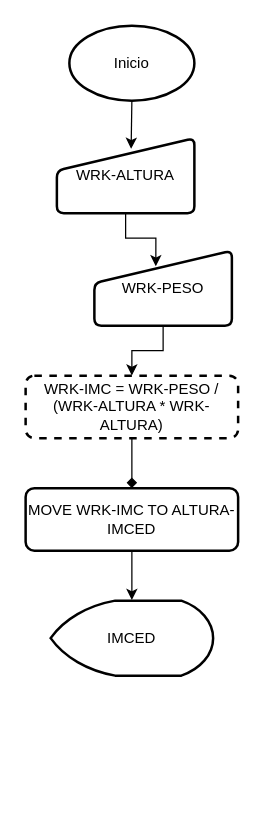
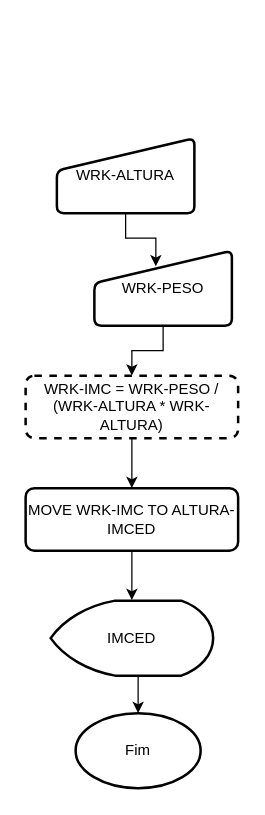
- <mxCell id="2" value="Inicio" style="strokeWidth=2;html=1;shape=mxgraph.flowchart.start_1;whiteSpace=wrap;" vertex="1" parent="1"><mxGeometry x="55" y="20" width="100" height="60" as="geometry" /></mxCell>
- <mxCell id="5" style="edgeStyle=orthogonalEdgeStyle;rounded=0;orthogonalLoop=1;jettySize=auto;html=1;exitX=0.5;exitY=1;exitDx=0;exitDy=0;exitPerimeter=0;entryX=0.54;entryY=0.143;entryDx=0;entryDy=0;entryPerimeter=0;" edge="1" parent="1" source="2" target="4"><mxGeometry relative="1" as="geometry" /></mxCell>
- <mxCell id="9" style="edgeStyle=orthogonalEdgeStyle;rounded=0;orthogonalLoop=1;jettySize=auto;html=1;exitX=0.5;exitY=1;exitDx=0;exitDy=0;entryX=0.5;entryY=0;entryDx=0;entryDy=0;endArrow=diamond;" edge="1" parent="1" source="10" target="12"><mxGeometry relative="1" as="geometry" /></mxCell>
+ <mxCell id="9" style="edgeStyle=orthogonalEdgeStyle;rounded=0;orthogonalLoop=1;jettySize=auto;html=1;exitX=0.5;exitY=1;exitDx=0;exitDy=0;entryX=0.5;entryY=0;entryDx=0;entryDy=0;" edge="1" parent="1" source="10" target="12"><mxGeometry relative="1" as="geometry" /></mxCell>
+ <mxCell id="14" style="edgeStyle=orthogonalEdgeStyle;rounded=0;orthogonalLoop=1;jettySize=auto;html=1;exitX=0.5;exitY=1;exitDx=0;exitDy=0;exitPerimeter=0;entryX=0.5;entryY=0;entryDx=0;entryDy=0;entryPerimeter=0;" edge="1" parent="1" source="13" target="3"><mxGeometry relative="1" as="geometry" /></mxCell>
+ <mxCell id="3" value="Fim" style="strokeWidth=2;html=1;shape=mxgraph.flowchart.start_1;whiteSpace=wrap;" vertex="1" parent="1"><mxGeometry x="60" y="570" width="100" height="60" as="geometry" /></mxCell>
